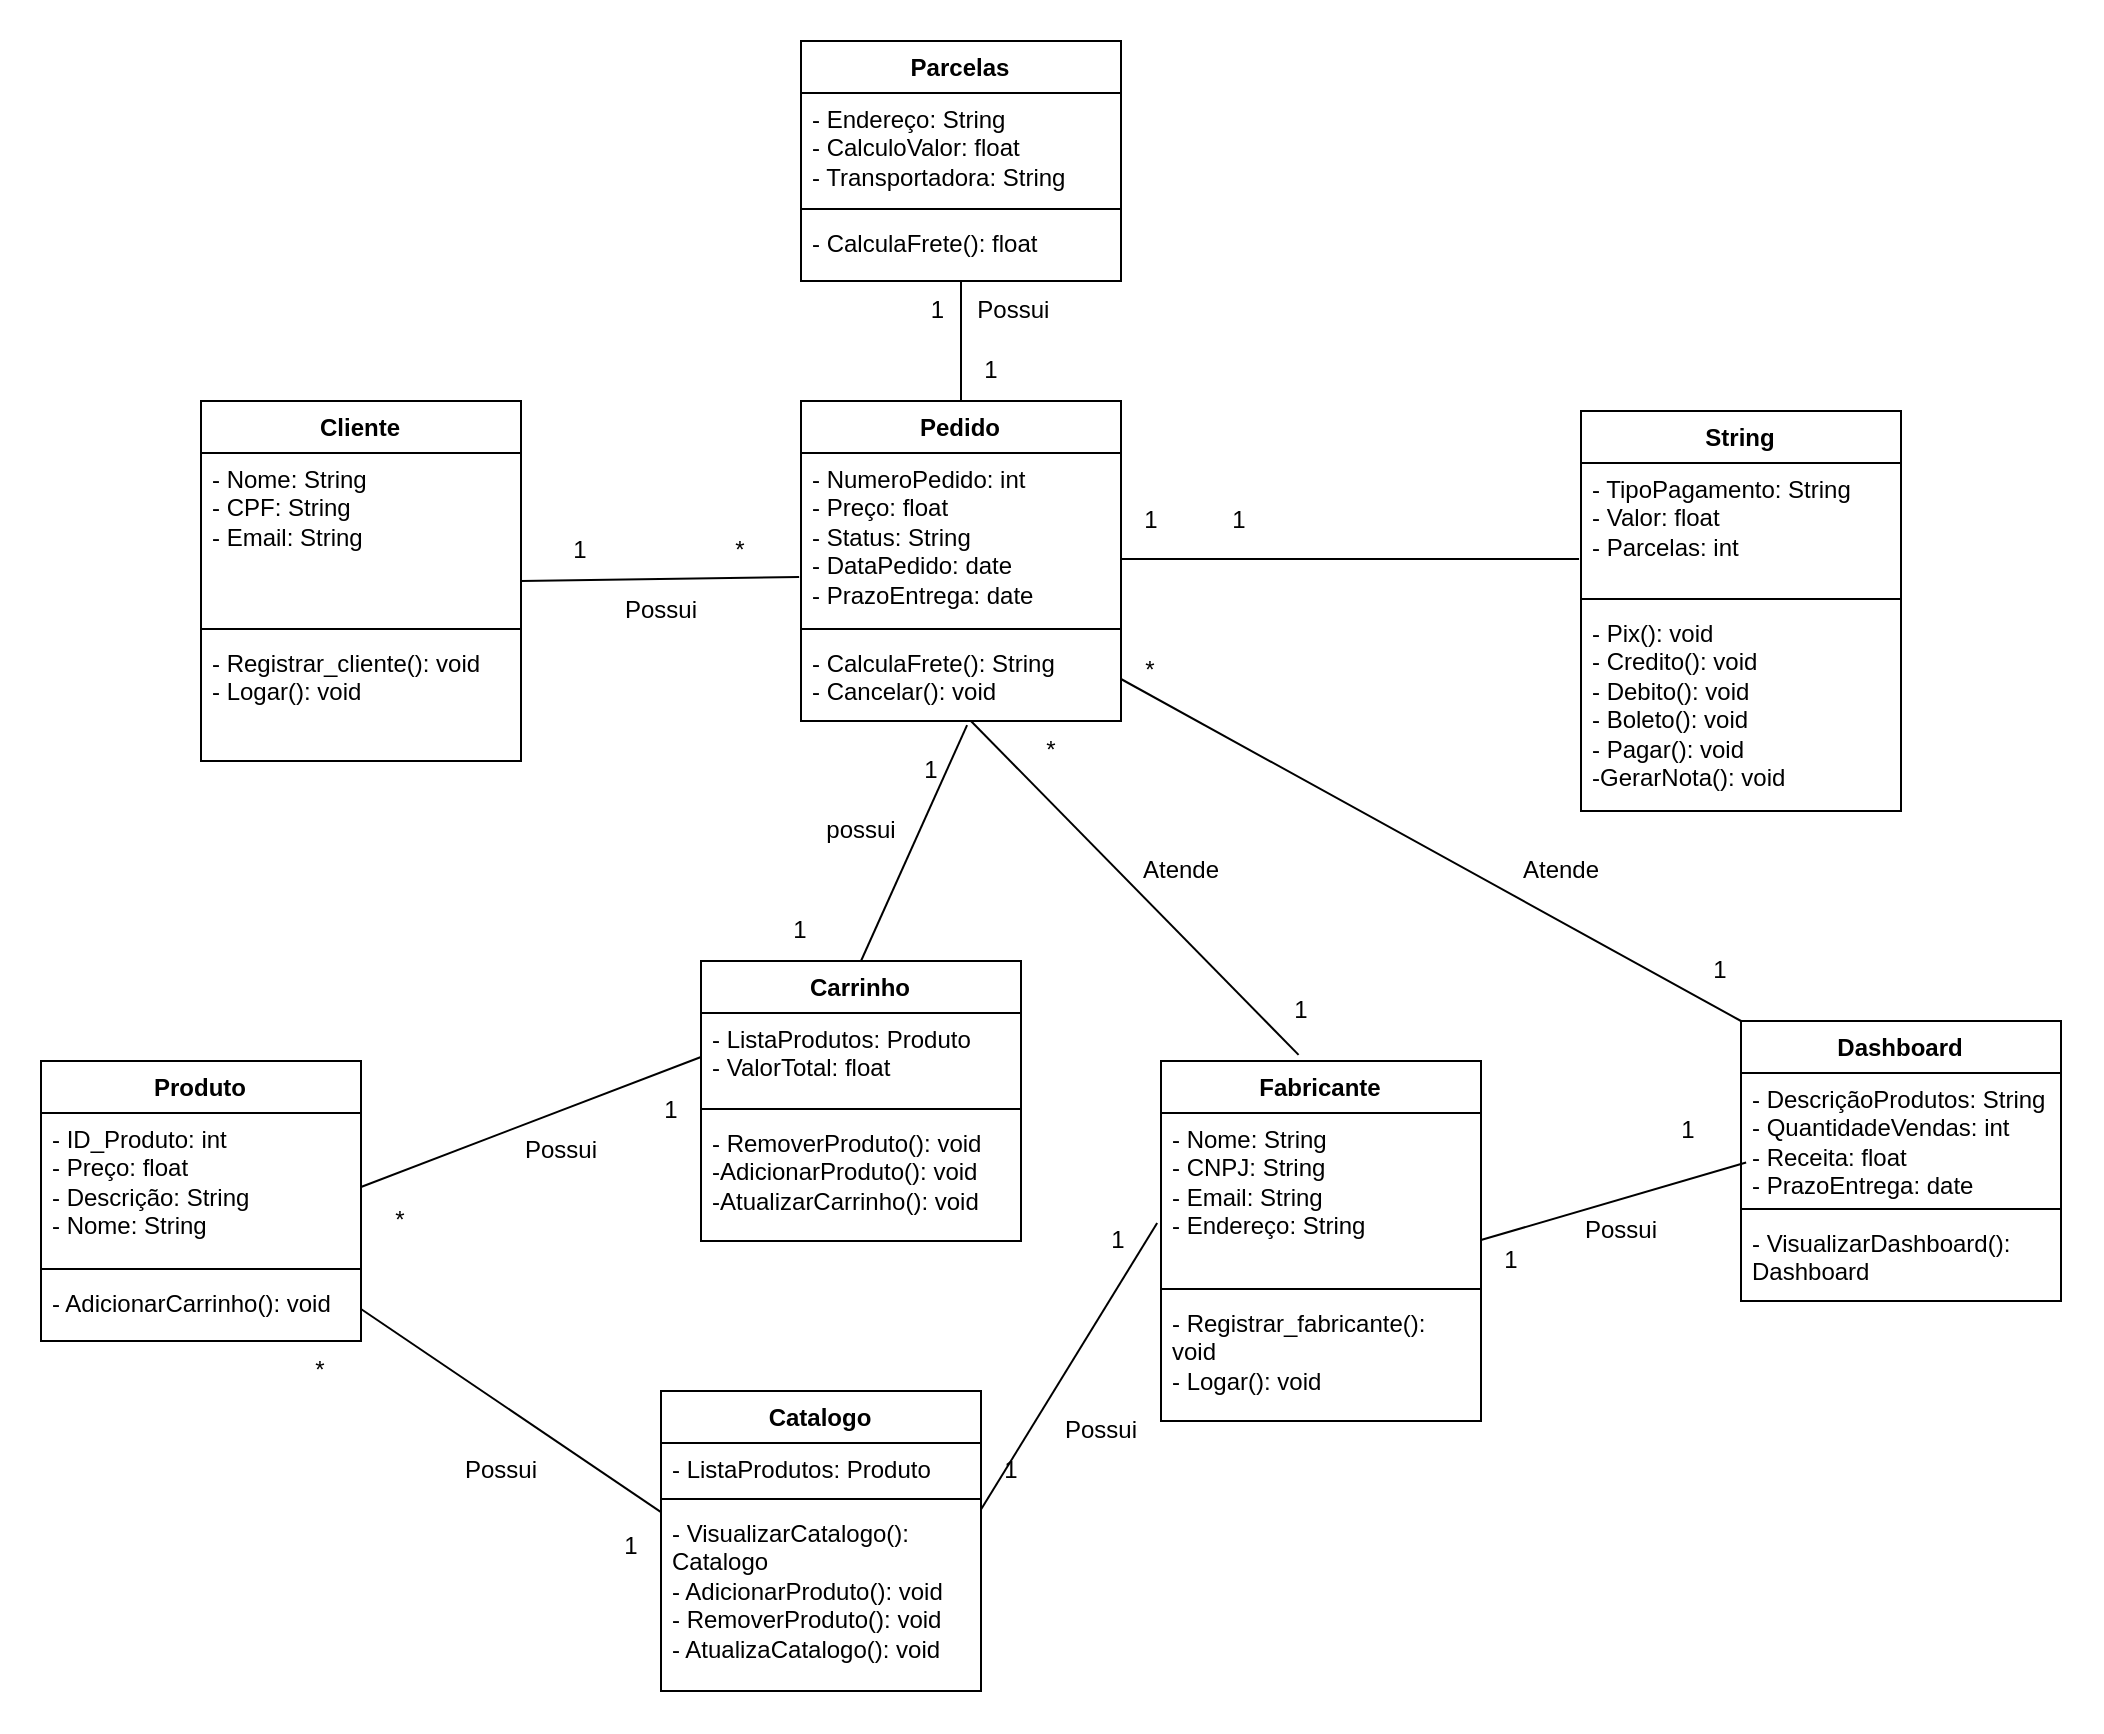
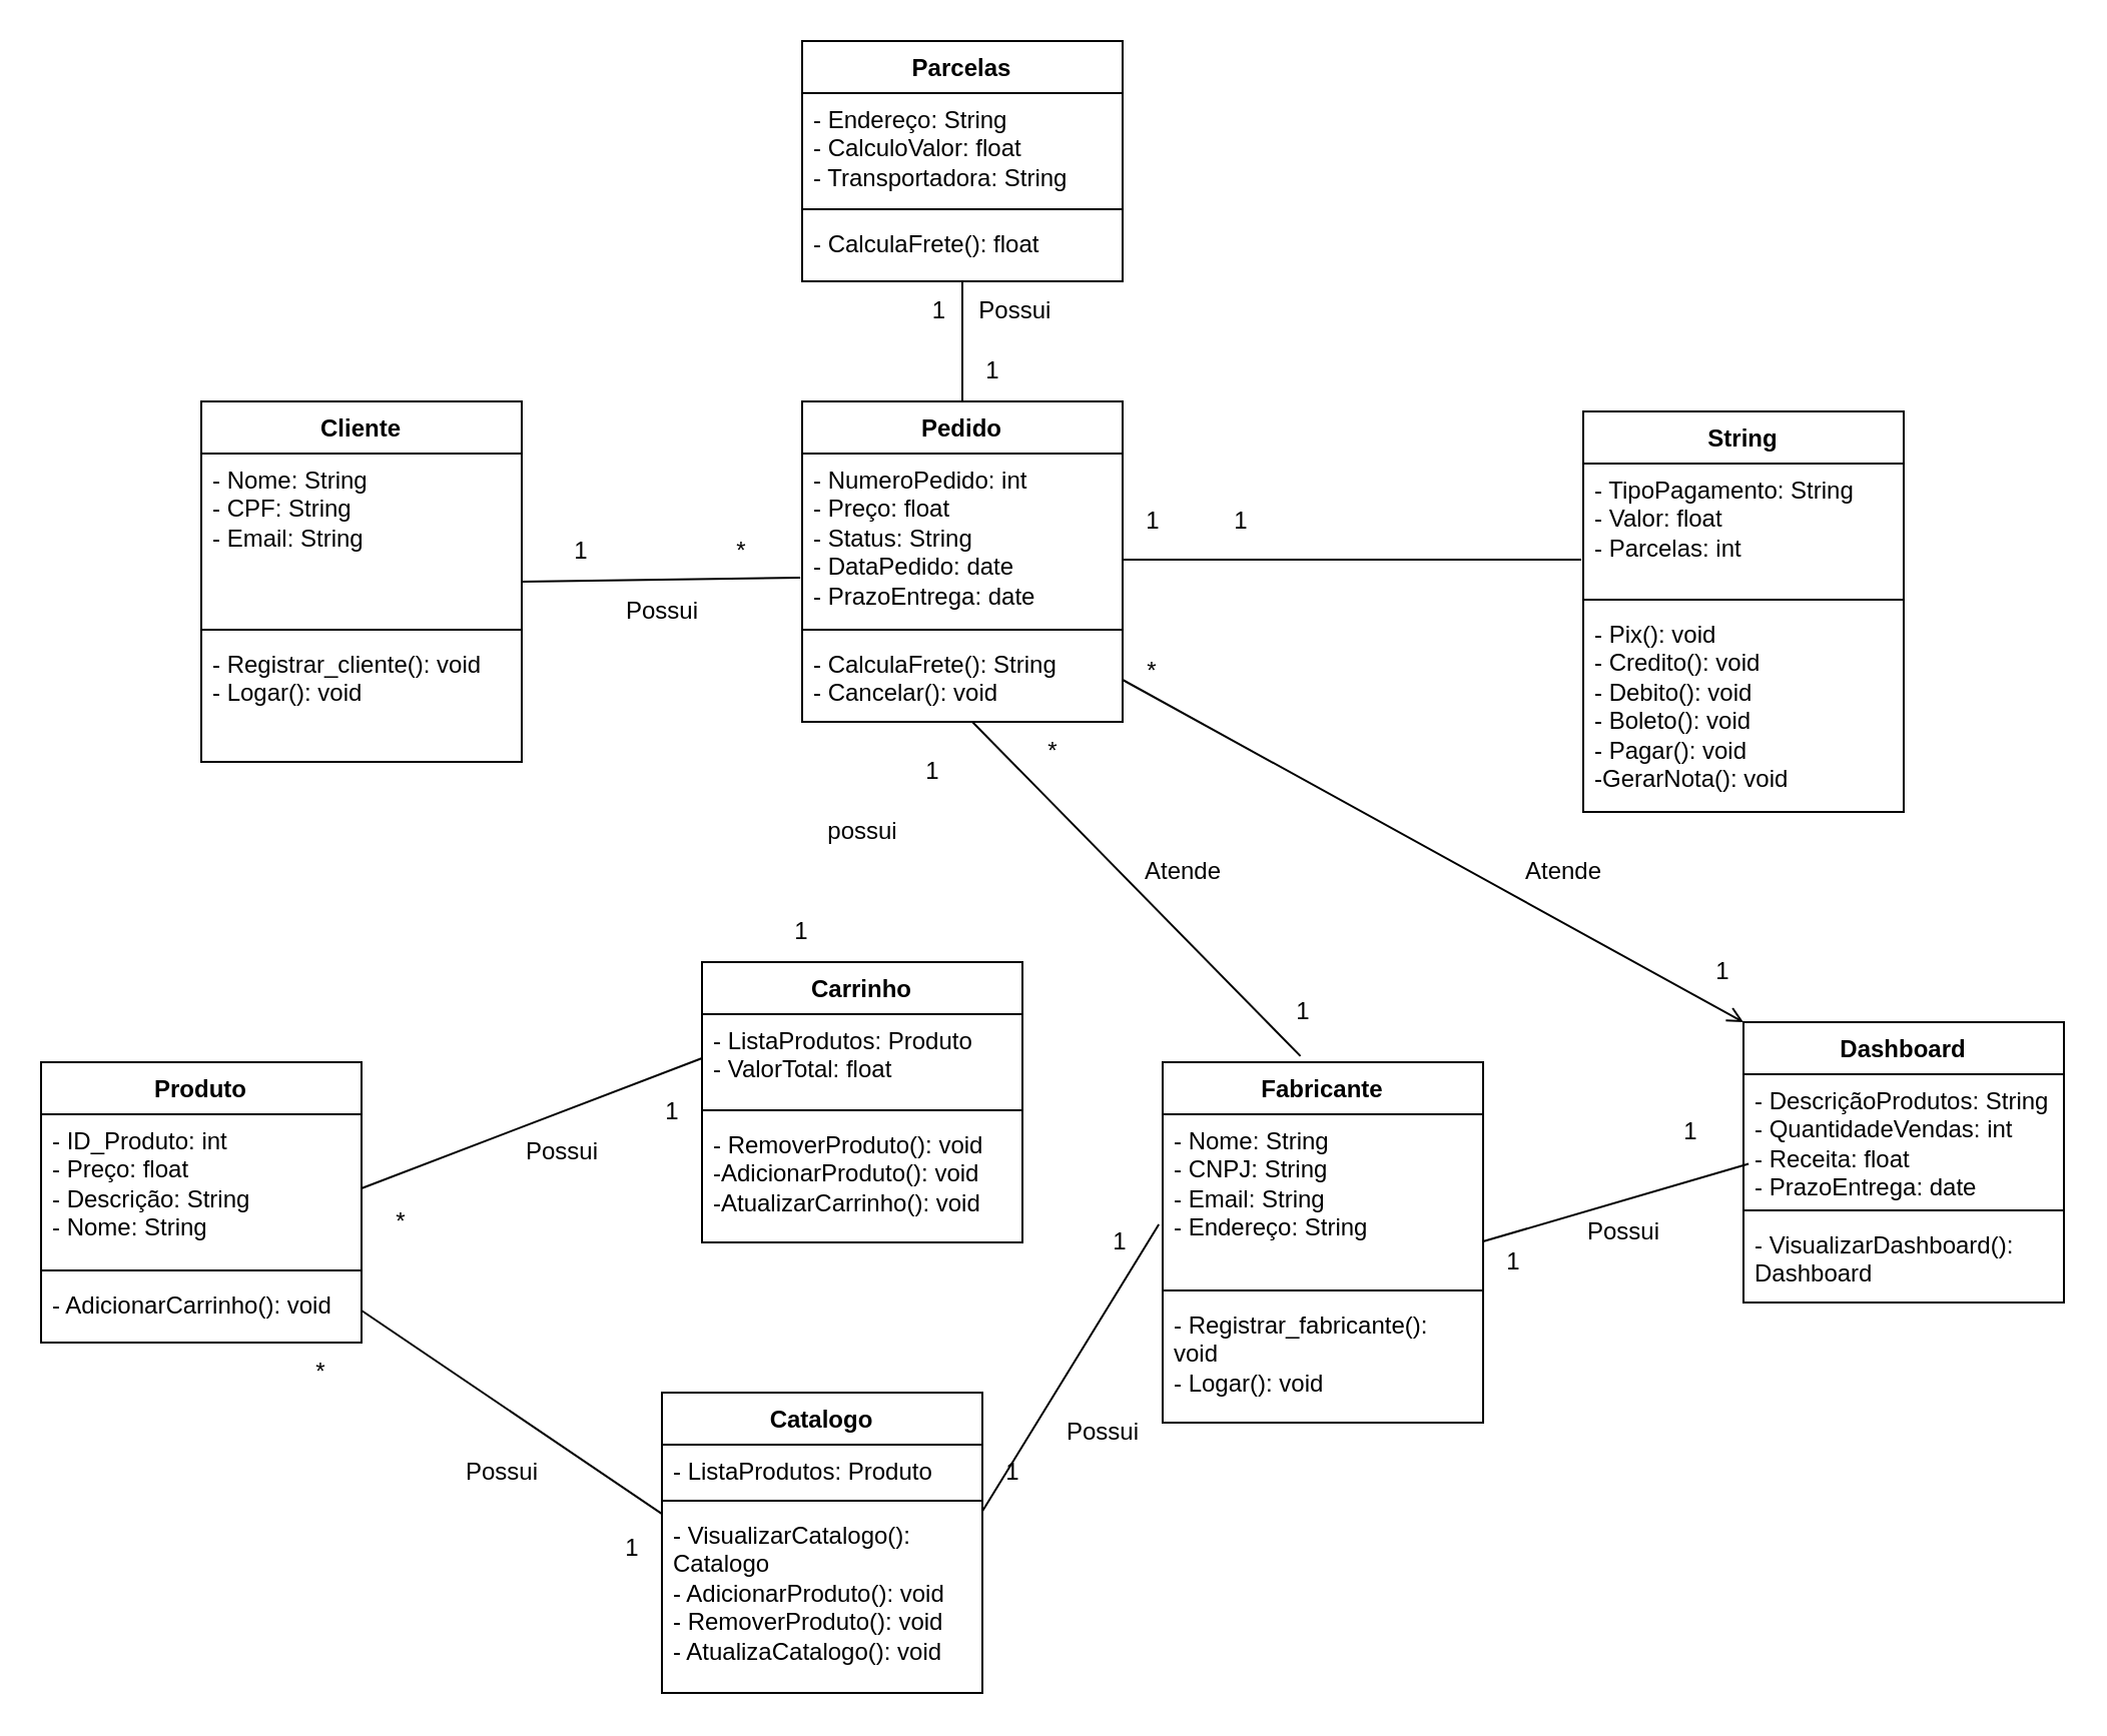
- <mxCell id="43" value="" style="endArrow=none;html=1;rounded=0;entryX=0.5;entryY=0;entryDx=0;entryDy=0;exitX=0.519;exitY=1.048;exitDx=0;exitDy=0;exitPerimeter=0;" parent="1" source="13" target="34" edge="1"><mxGeometry width="50" height="50" relative="1" as="geometry"><mxPoint x="495" y="370" as="sourcePoint" /><mxPoint x="640" y="476" as="targetPoint" /></mxGeometry></mxCell>
- <mxCell id="72" value="" style="endArrow=none;html=1;rounded=0;exitX=1;exitY=0.5;exitDx=0;exitDy=0;entryX=0;entryY=0;entryDx=0;entryDy=0;" parent="1" source="13" target="22" edge="1"><mxGeometry width="50" height="50" relative="1" as="geometry"><mxPoint x="638" y="373" as="sourcePoint" /><mxPoint x="802" y="540" as="targetPoint" /></mxGeometry></mxCell>
+ <mxCell id="72" value="" style="endArrow=open;html=1;rounded=0;exitX=1;exitY=0.5;exitDx=0;exitDy=0;entryX=0;entryY=0;entryDx=0;entryDy=0;" parent="1" source="13" target="22" edge="1"><mxGeometry width="50" height="50" relative="1" as="geometry"><mxPoint x="638" y="373" as="sourcePoint" /><mxPoint x="802" y="540" as="targetPoint" /></mxGeometry></mxCell>
